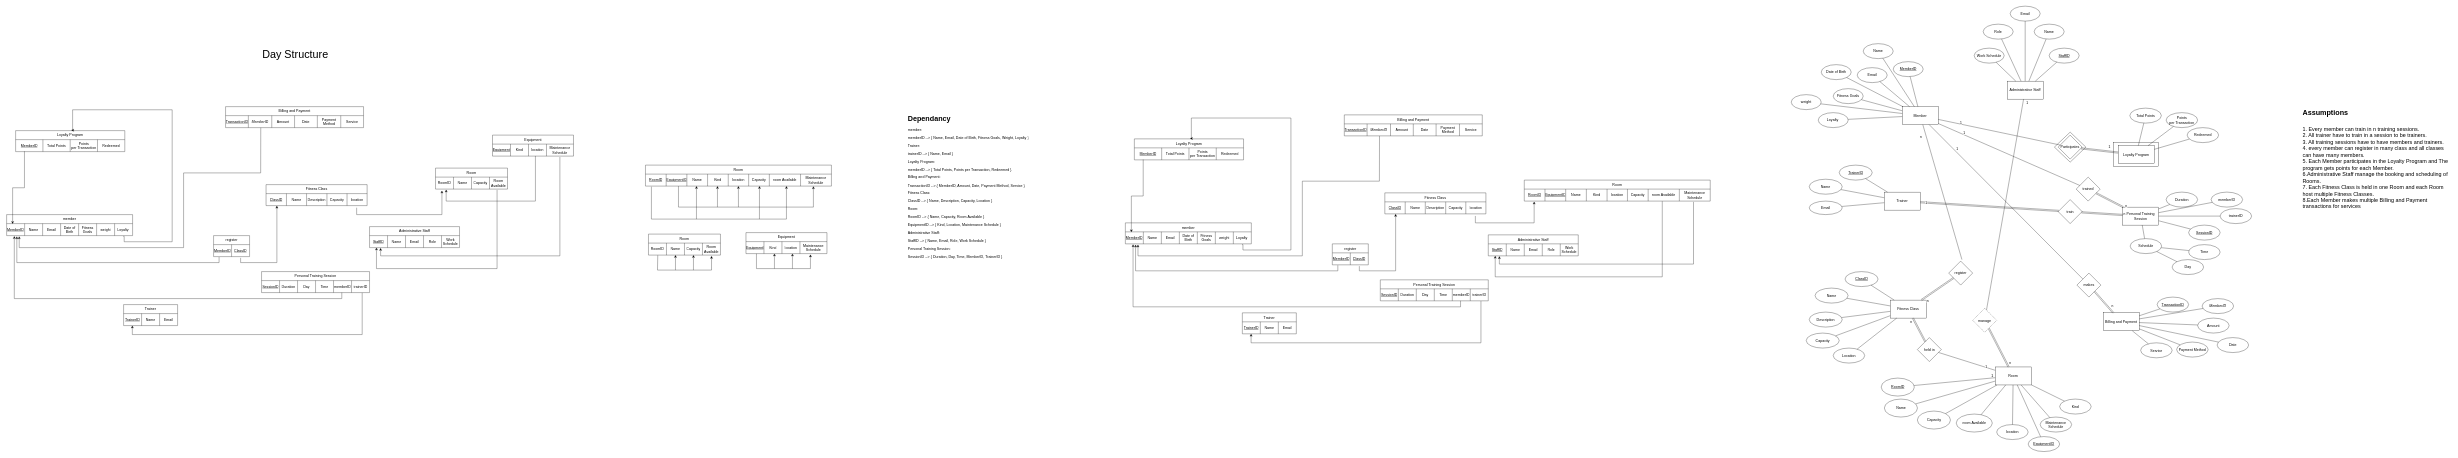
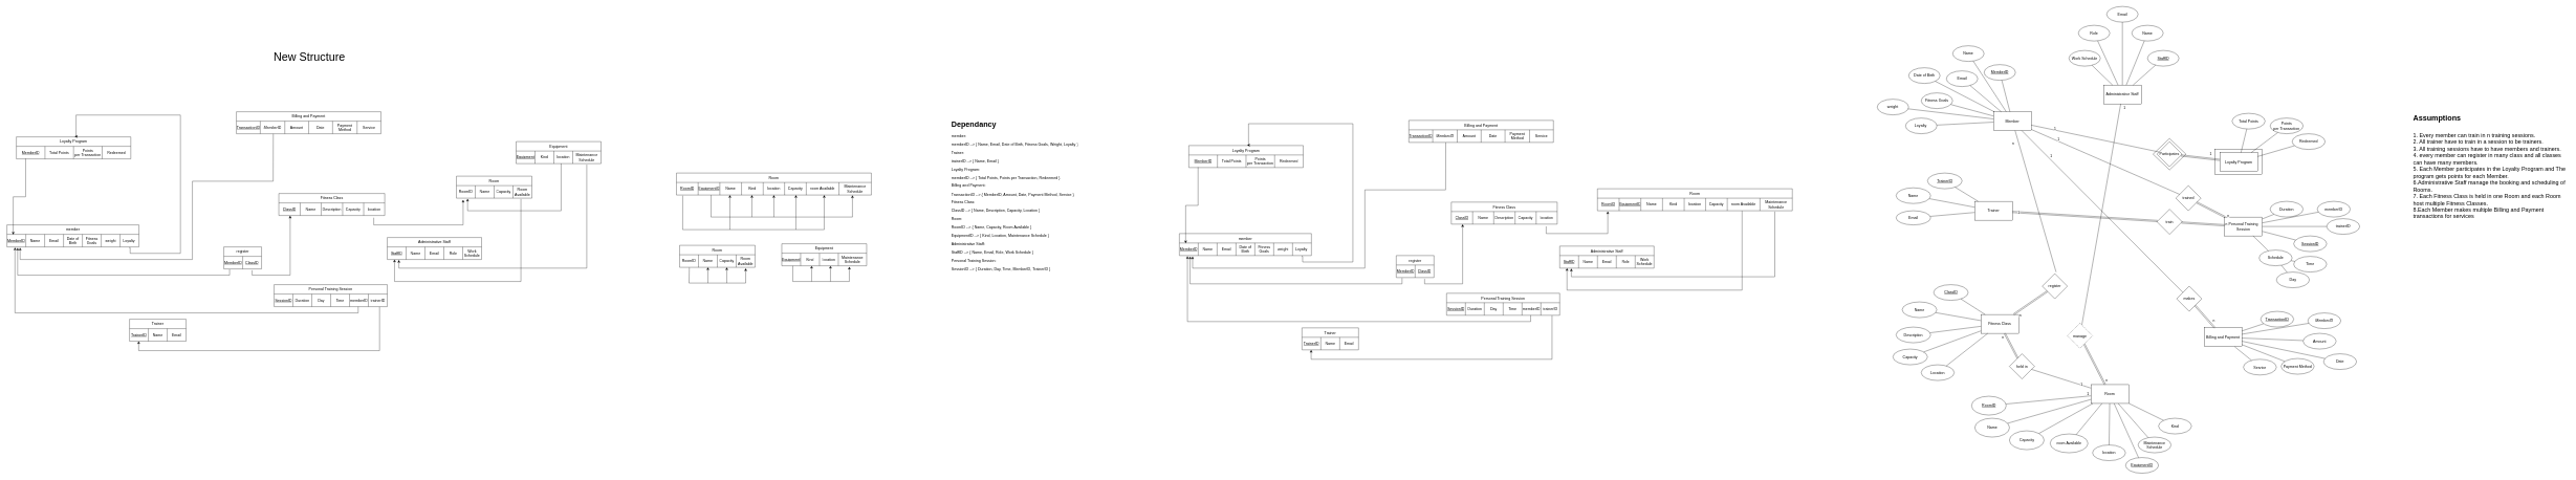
- <mxCell id="323" value="&lt;font style=&quot;font-size: 36px;&quot;&gt;Day Structure&lt;/font&gt;" style="text;html=1;strokeColor=none;fillColor=none;align=center;verticalAlign=middle;whiteSpace=wrap;rounded=0;" vertex="1" parent="1"><mxGeometry x="825" y="90" width="315" height="180" as="geometry" /></mxCell>
+ <mxCell id="323" value="&lt;font style=&quot;font-size: 36px;&quot;&gt;New Structure&lt;/font&gt;" style="text;html=1;strokeColor=none;fillColor=none;align=center;verticalAlign=middle;whiteSpace=wrap;rounded=0;" vertex="1" parent="1"><mxGeometry x="825" y="90" width="315" height="180" as="geometry" /></mxCell>
- <mxCell id="59" value="Schedule" style="ellipse;whiteSpace=wrap;html=1;" vertex="1" parent="1"><mxGeometry x="7100" y="795" width="105" height="50" as="geometry" /></mxCell>
+ <mxCell id="59" value="Schedule" style="ellipse;whiteSpace=wrap;html=1;" vertex="1" parent="1"><mxGeometry x="7185" y="795" width="105" height="50" as="geometry" /></mxCell>
